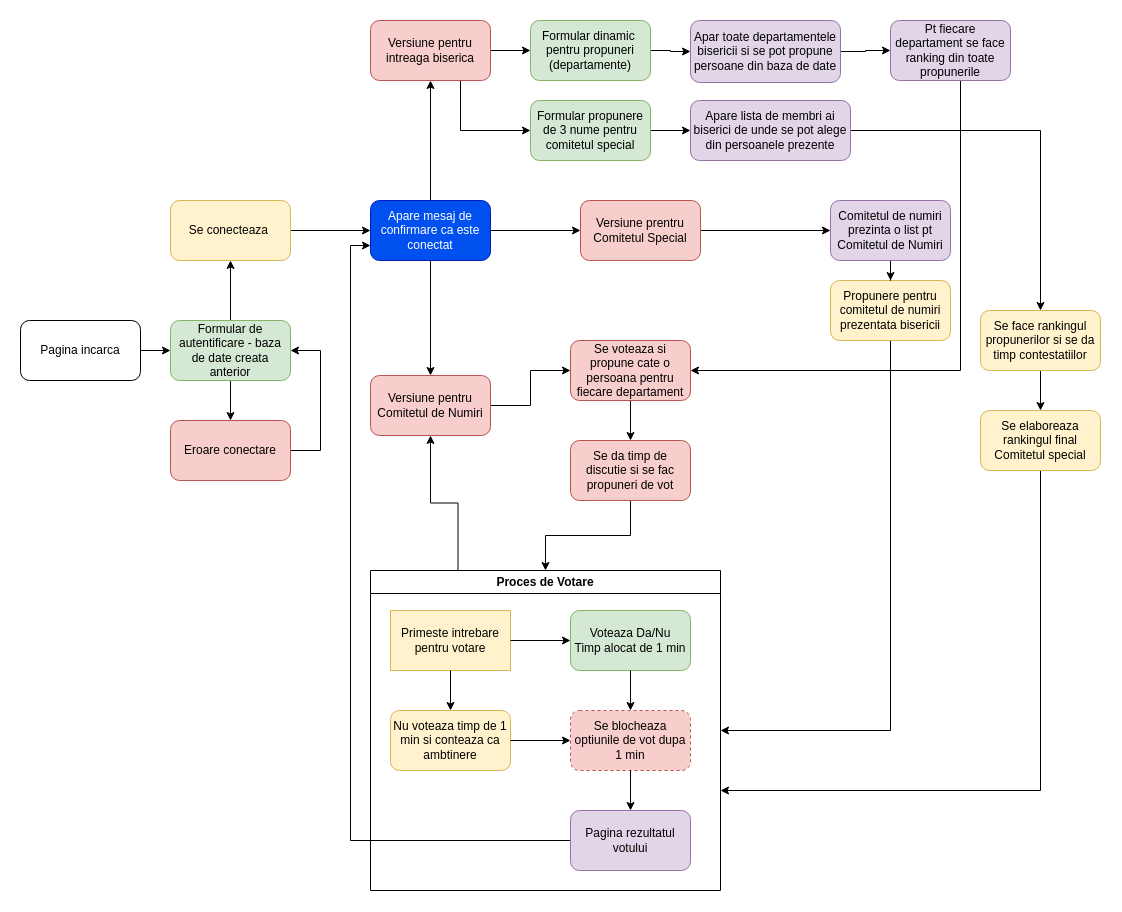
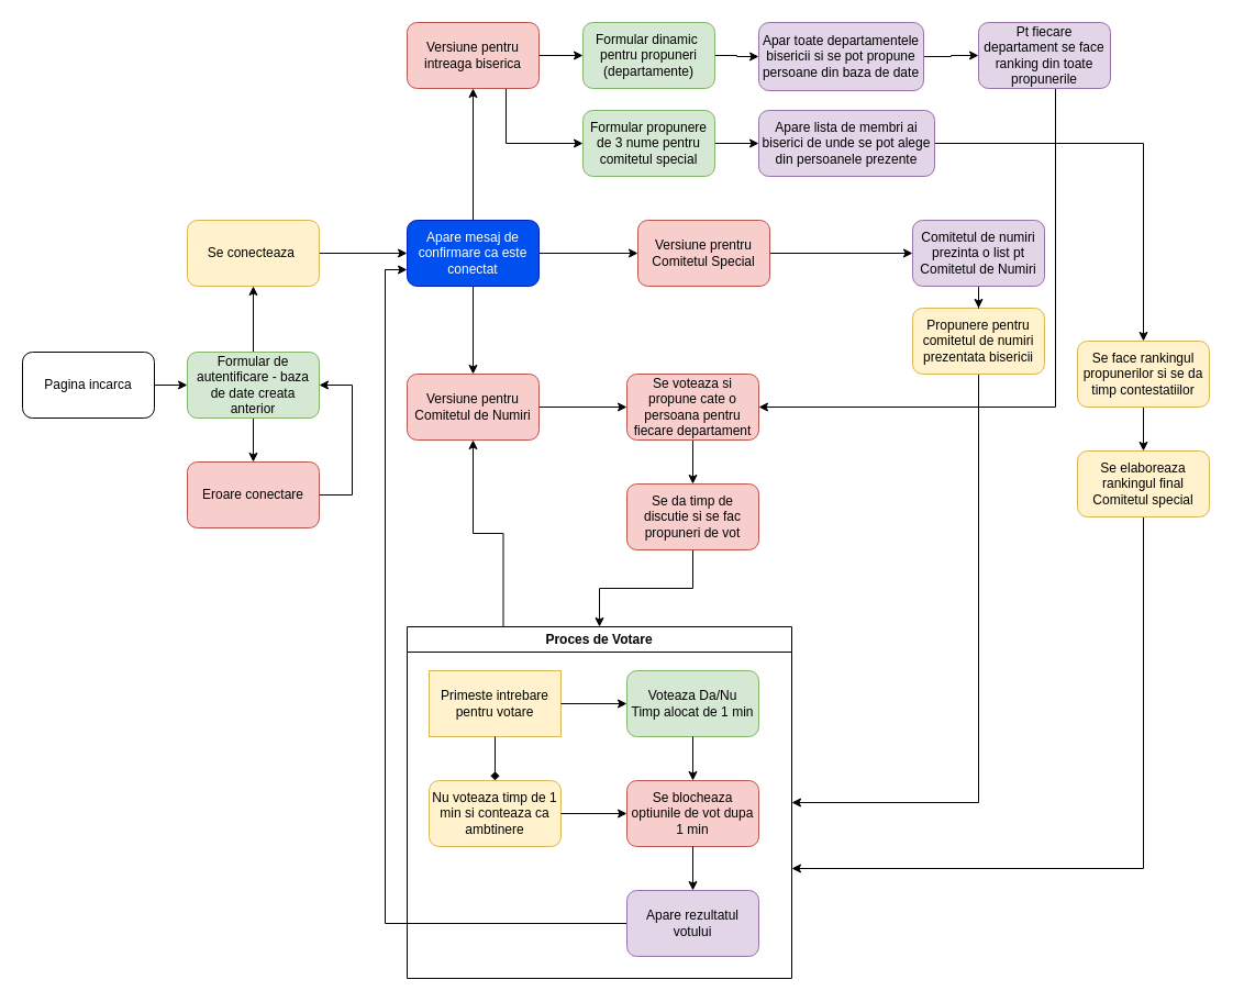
- <mxCell id="52" value="Versiune pentru Comitetul de Numiri" style="whiteSpace=wrap;html=1;fillColor=#f8cecc;strokeColor=#b85450;rounded=1;" parent="1" vertex="1"><mxGeometry x="370" y="375" width="120" height="60" as="geometry" /></mxCell>
+ <mxCell id="52" value="Versiune pentru Comitetul de Numiri" style="whiteSpace=wrap;html=1;fillColor=#f8cecc;strokeColor=#b85450;rounded=1;" parent="1" vertex="1"><mxGeometry x="370" y="340" width="120" height="60" as="geometry" /></mxCell>
- <mxCell id="42" value="" style="edgeStyle=orthogonalEdgeStyle;rounded=0;orthogonalLoop=1;jettySize=auto;html=1;" parent="37" source="38" target="41" edge="1"><mxGeometry relative="1" as="geometry" /></mxCell>
+ <mxCell id="42" value="" style="edgeStyle=orthogonalEdgeStyle;rounded=0;orthogonalLoop=1;jettySize=auto;html=1;endArrow=diamond;" parent="37" source="38" target="41" edge="1"><mxGeometry relative="1" as="geometry" /></mxCell>
- <mxCell id="44" value="Se blocheaza optiunile de vot dupa 1 min" style="whiteSpace=wrap;html=1;fillColor=#f8cecc;strokeColor=#b85450;rounded=1;dashed=1;" parent="37" vertex="1"><mxGeometry x="200" y="140" width="120" height="60" as="geometry" /></mxCell>
+ <mxCell id="44" value="Se blocheaza optiunile de vot dupa 1 min" style="whiteSpace=wrap;html=1;fillColor=#f8cecc;strokeColor=#b85450;rounded=1;" parent="37" vertex="1"><mxGeometry x="200" y="140" width="120" height="60" as="geometry" /></mxCell>
- <mxCell id="43" value="Pagina rezultatul votului" style="whiteSpace=wrap;html=1;fillColor=#e1d5e7;strokeColor=#9673a6;rounded=1;" parent="37" vertex="1"><mxGeometry x="200" y="240" width="120" height="60" as="geometry" /></mxCell>
+ <mxCell id="43" value="Apare rezultatul votului" style="whiteSpace=wrap;html=1;fillColor=#e1d5e7;strokeColor=#9673a6;rounded=1;" parent="37" vertex="1"><mxGeometry x="200" y="240" width="120" height="60" as="geometry" /></mxCell>
